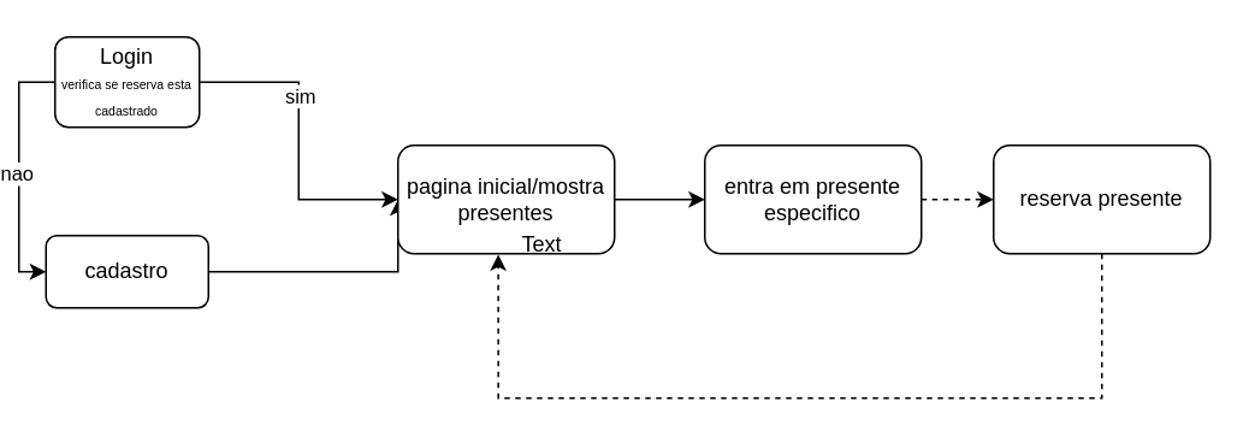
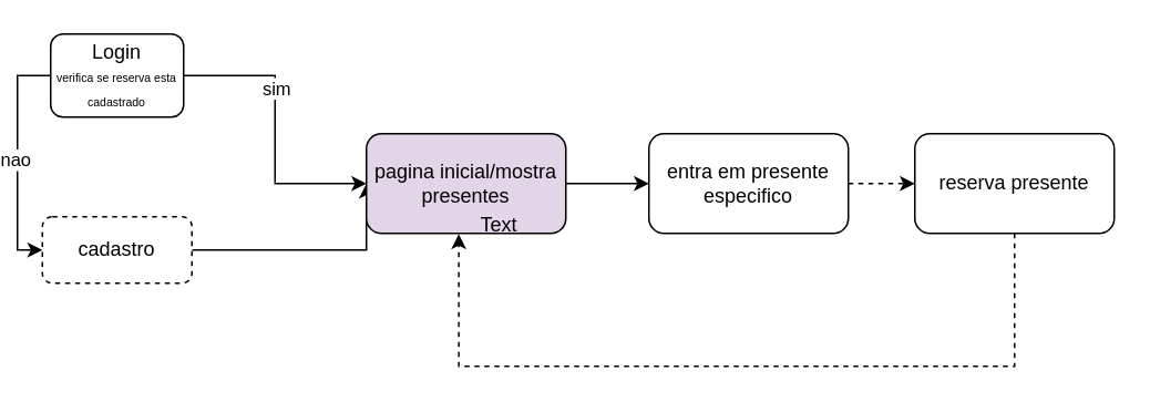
- <mxCell id="10" value="pagina inicial/mostra presentes" style="rounded=1;whiteSpace=wrap;html=1;" vertex="1" parent="1"><mxGeometry x="215" y="80" width="120" height="60" as="geometry" /></mxCell>
+ <mxCell id="10" value="pagina inicial/mostra presentes" style="rounded=1;whiteSpace=wrap;html=1;fillColor=#e1d5e7;" vertex="1" parent="1"><mxGeometry x="215" y="80" width="120" height="60" as="geometry" /></mxCell>
- <mxCell id="8" value="cadastro" style="rounded=1;whiteSpace=wrap;html=1;" vertex="1" parent="1"><mxGeometry x="20" y="130" width="90" height="40" as="geometry" /></mxCell>
+ <mxCell id="8" value="cadastro" style="rounded=1;whiteSpace=wrap;html=1;dashed=1;" vertex="1" parent="1"><mxGeometry x="20" y="130" width="90" height="40" as="geometry" /></mxCell>
